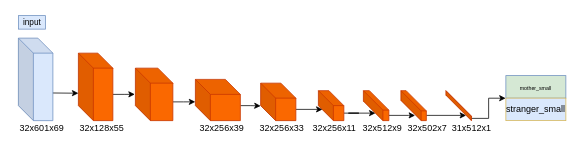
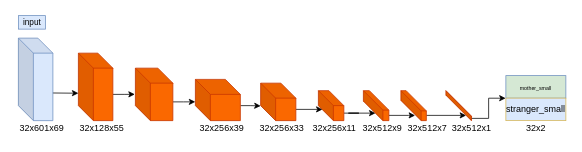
- <mxCell id="25" value="32x502x7" style="text;html=1;resizable=0;autosize=1;align=center;verticalAlign=middle;points=[];fillColor=none;strokeColor=none;rounded=0;fontColor=#000000;" parent="1" vertex="1"><mxGeometry x="534" y="160" width="70" height="20" as="geometry" /></mxCell>
+ <mxCell id="25" value="32x512x7" style="text;html=1;resizable=0;autosize=1;align=center;verticalAlign=middle;points=[];fillColor=none;strokeColor=none;rounded=0;fontColor=#000000;" parent="1" vertex="1"><mxGeometry x="534" y="160" width="70" height="20" as="geometry" /></mxCell>
- <mxCell id="28" value="31x512x1" style="text;html=1;resizable=0;autosize=1;align=center;verticalAlign=middle;points=[];fillColor=none;strokeColor=none;rounded=0;fontColor=#000000;" parent="1" vertex="1"><mxGeometry x="593" y="160" width="70" height="20" as="geometry" /></mxCell>
+ <mxCell id="28" value="32x512x1" style="text;html=1;resizable=0;autosize=1;align=center;verticalAlign=middle;points=[];fillColor=none;strokeColor=none;rounded=0;fontColor=#000000;" parent="1" vertex="1"><mxGeometry x="593" y="160" width="70" height="20" as="geometry" /></mxCell>
+ <mxCell id="31" value="32x2" style="text;html=1;resizable=0;autosize=1;align=center;verticalAlign=middle;points=[];fillColor=none;strokeColor=none;rounded=0;fontColor=#000000;" parent="1" vertex="1"><mxGeometry x="694" y="160" width="40" height="20" as="geometry" /></mxCell>
